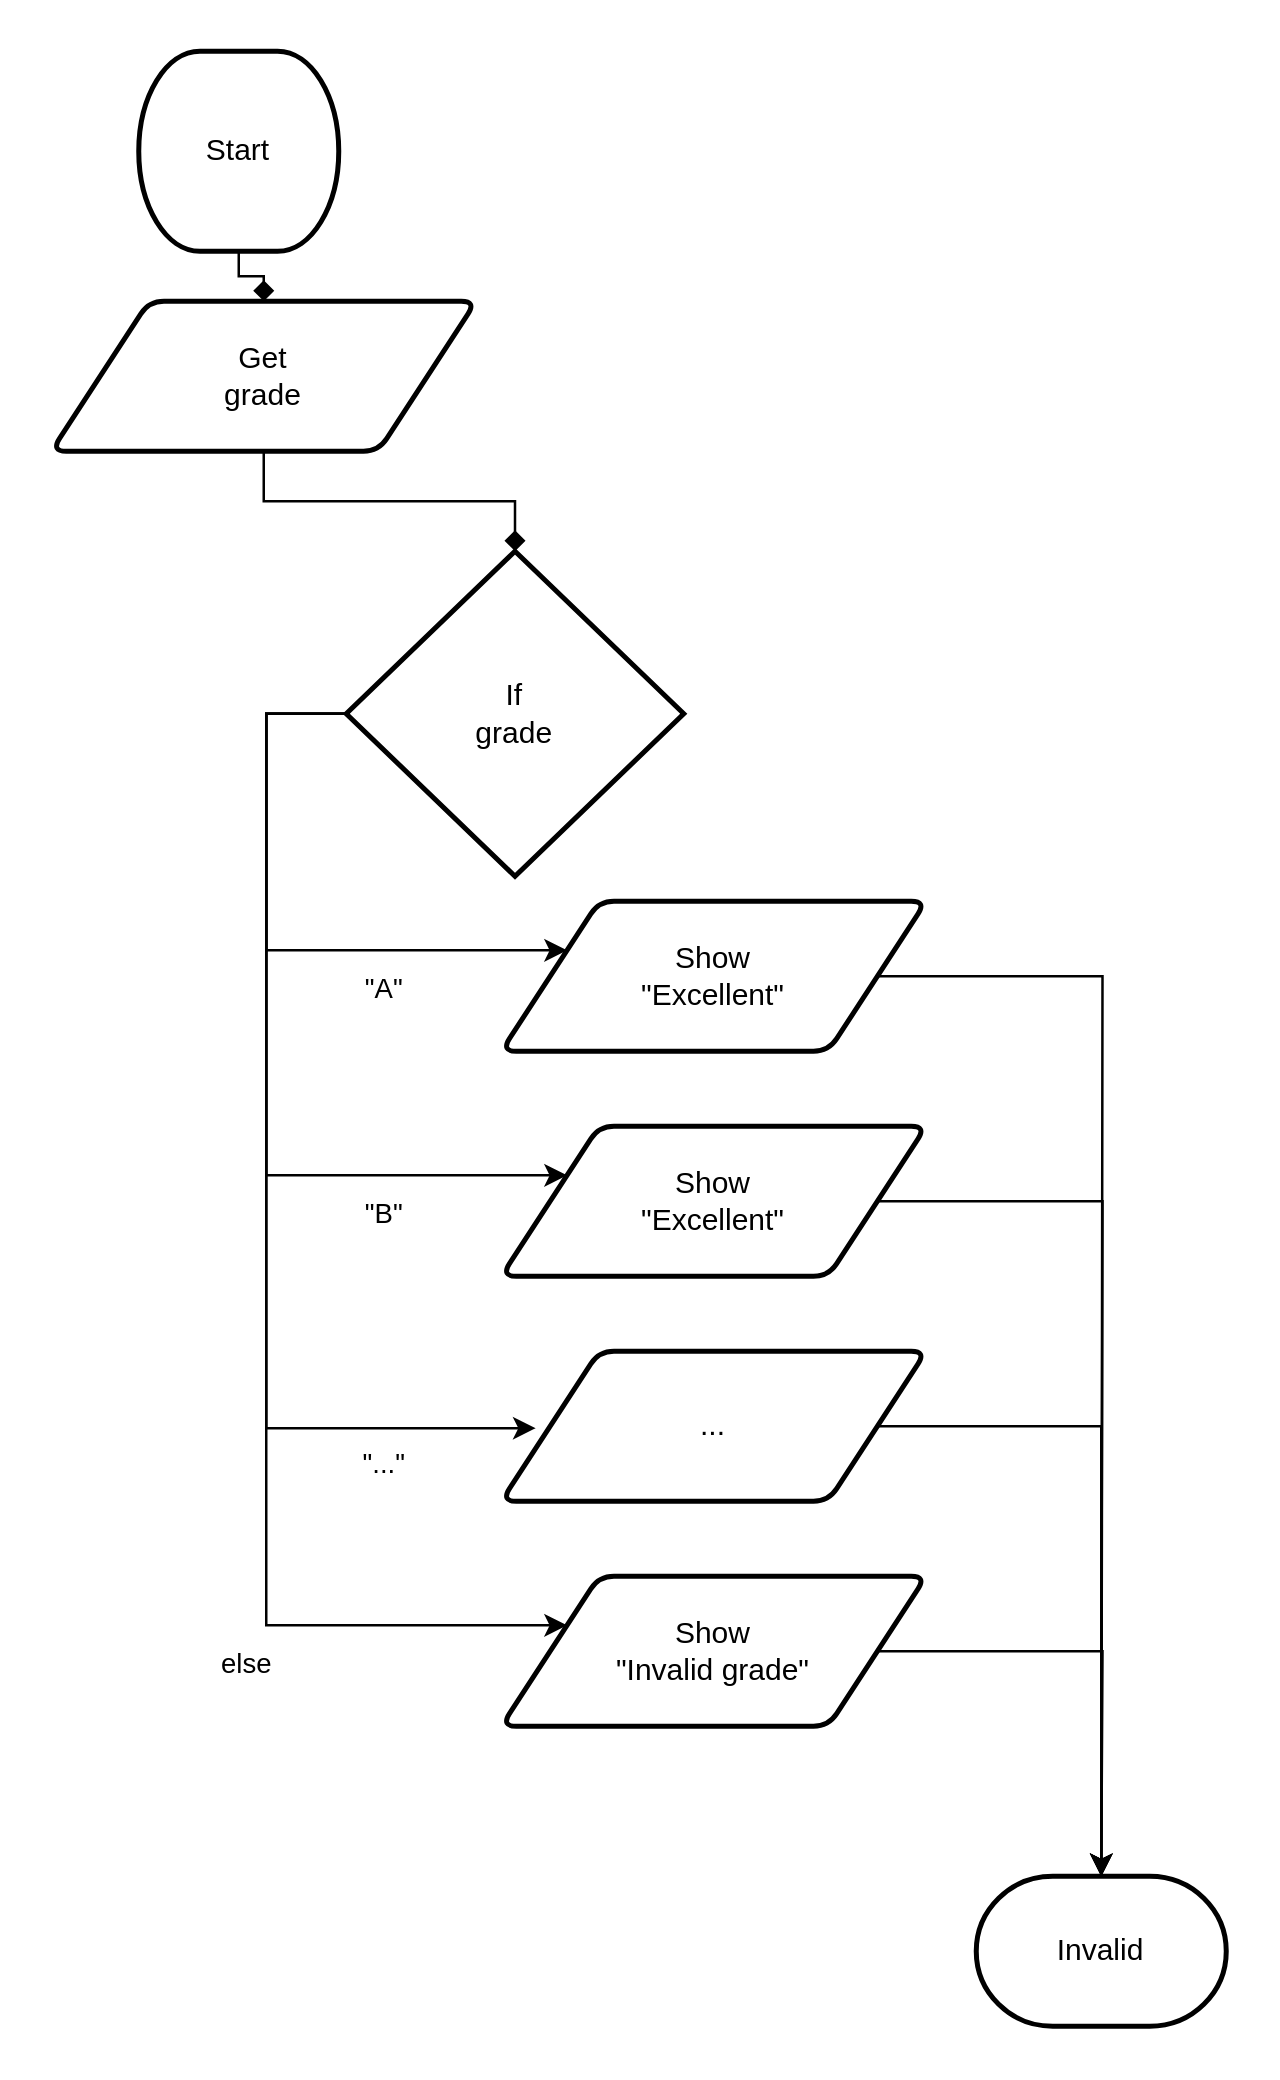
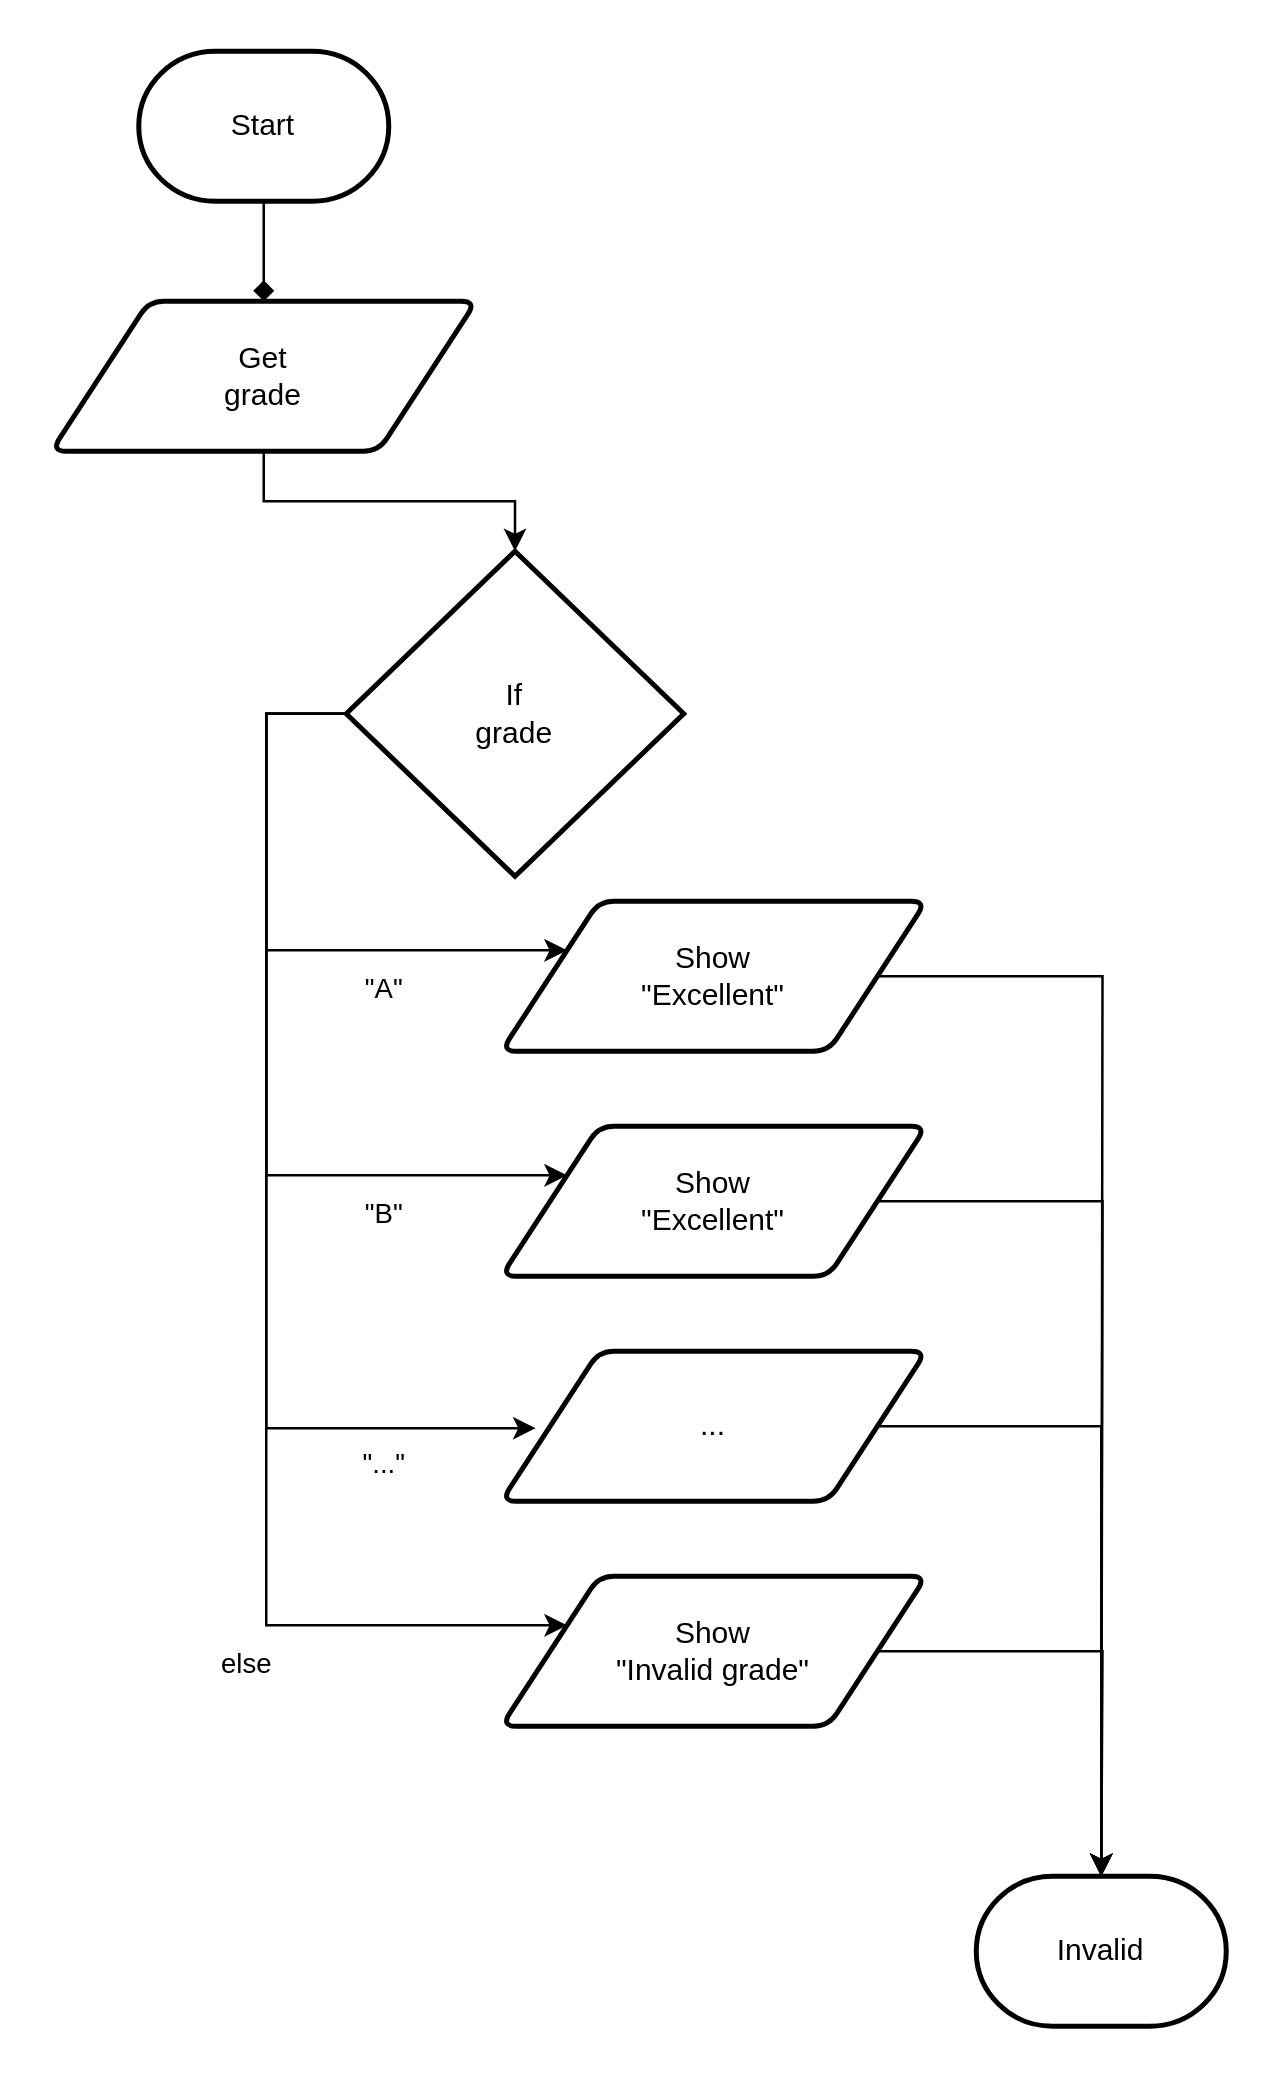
- <mxCell id="3" value="Start" style="strokeWidth=2;html=1;shape=mxgraph.flowchart.terminator;whiteSpace=wrap;" parent="1" vertex="1"><mxGeometry x="55" y="20" width="80" height="80" as="geometry" /></mxCell>
+ <mxCell id="3" value="Start" style="strokeWidth=2;html=1;shape=mxgraph.flowchart.terminator;whiteSpace=wrap;" parent="1" vertex="1"><mxGeometry x="55" y="20" width="100" height="60" as="geometry" /></mxCell>
- <mxCell id="4" style="edgeStyle=orthogonalEdgeStyle;html=1;rounded=0;endArrow=diamond;" parent="1" source="5" target="12" edge="1"><mxGeometry relative="1" as="geometry" /></mxCell>
+ <mxCell id="4" style="edgeStyle=orthogonalEdgeStyle;html=1;rounded=0;" parent="1" source="5" target="12" edge="1"><mxGeometry relative="1" as="geometry" /></mxCell>
